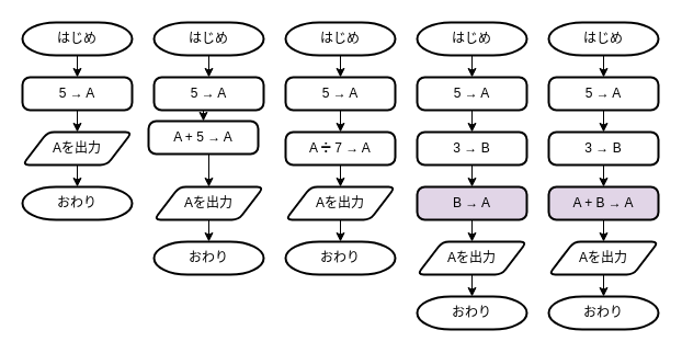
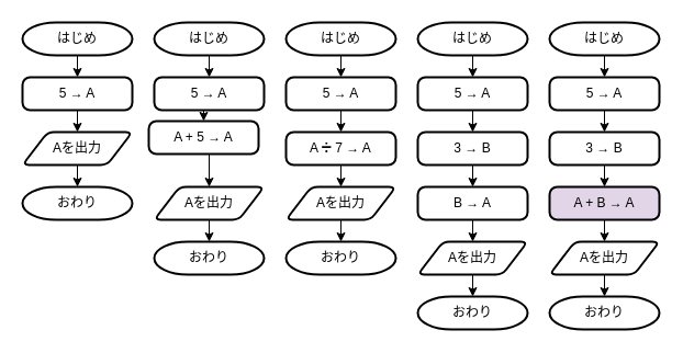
- <mxCell id="35" value="B → A" style="rounded=1;whiteSpace=wrap;html=1;absoluteArcSize=1;arcSize=14;strokeWidth=2;fillColor=#e1d5e7;" vertex="1" parent="1"><mxGeometry x="380" y="170" width="100" height="30" as="geometry" /></mxCell>
+ <mxCell id="35" value="B → A" style="rounded=1;whiteSpace=wrap;html=1;absoluteArcSize=1;arcSize=14;strokeWidth=2;" vertex="1" parent="1"><mxGeometry x="380" y="170" width="100" height="30" as="geometry" /></mxCell>
